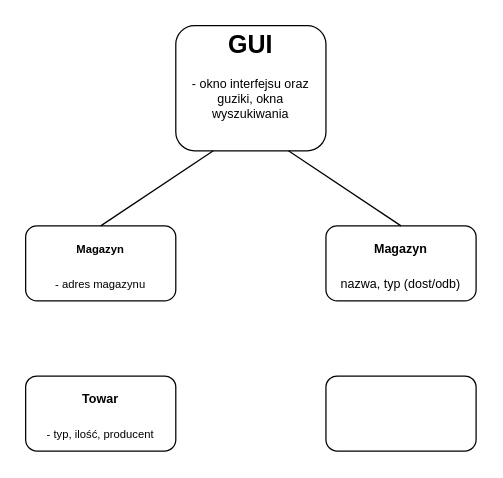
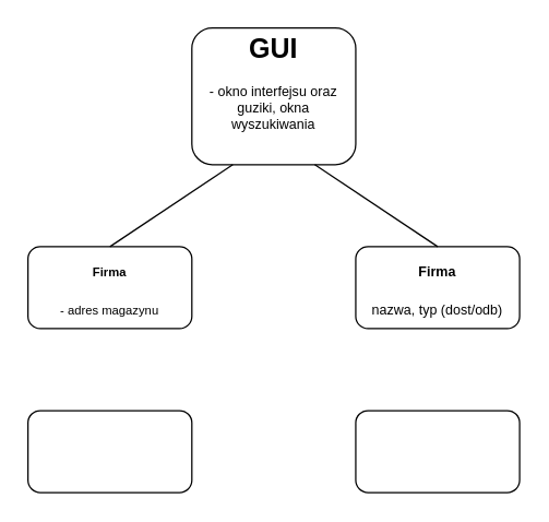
- <mxCell id="10" value="&lt;h1&gt;&lt;font style=&quot;line-height: 0.9; font-size: 9px;&quot;&gt;Magazyn&lt;/font&gt;&lt;/h1&gt;&lt;div&gt;&lt;font style=&quot;line-height: 0.9; font-size: 9px;&quot;&gt;- adres magazynu&lt;/font&gt;&lt;/div&gt;" style="text;html=1;strokeColor=none;fillColor=none;spacing=5;spacingTop=-20;whiteSpace=wrap;overflow=hidden;rounded=0;fontFamily=Helvetica;fontSize=10;align=center;" vertex="1" parent="1"><mxGeometry x="20" y="180" width="120" height="60" as="geometry" /></mxCell>
+ <mxCell id="10" value="&lt;h1&gt;&lt;font style=&quot;line-height: 0.9; font-size: 9px;&quot;&gt;Firma&lt;/font&gt;&lt;/h1&gt;&lt;div&gt;&lt;font style=&quot;line-height: 0.9; font-size: 9px;&quot;&gt;- adres magazynu&lt;/font&gt;&lt;/div&gt;" style="text;html=1;strokeColor=none;fillColor=none;spacing=5;spacingTop=-20;whiteSpace=wrap;overflow=hidden;rounded=0;fontFamily=Helvetica;fontSize=10;align=center;" vertex="1" parent="1"><mxGeometry x="20" y="180" width="120" height="60" as="geometry" /></mxCell>
- <mxCell id="12" value="&lt;h1&gt;&lt;font size=&quot;1&quot;&gt;Magazyn&lt;/font&gt;&lt;/h1&gt;&lt;div&gt;&lt;font size=&quot;1&quot;&gt;nazwa, typ (dost/odb)&lt;/font&gt;&lt;/div&gt;" style="text;html=1;strokeColor=none;fillColor=none;spacing=5;spacingTop=-20;whiteSpace=wrap;overflow=hidden;rounded=0;fontFamily=Helvetica;fontSize=10;align=center;" vertex="1" parent="1"><mxGeometry x="260" y="180" width="120" height="60" as="geometry" /></mxCell>
+ <mxCell id="12" value="&lt;h1&gt;&lt;font size=&quot;1&quot;&gt;Firma&lt;/font&gt;&lt;/h1&gt;&lt;div&gt;&lt;font size=&quot;1&quot;&gt;nazwa, typ (dost/odb)&lt;/font&gt;&lt;/div&gt;" style="text;html=1;strokeColor=none;fillColor=none;spacing=5;spacingTop=-20;whiteSpace=wrap;overflow=hidden;rounded=0;fontFamily=Helvetica;fontSize=10;align=center;" vertex="1" parent="1"><mxGeometry x="260" y="180" width="120" height="60" as="geometry" /></mxCell>
- <mxCell id="11" value="&lt;h1&gt;&lt;font size=&quot;1&quot;&gt;Towar&lt;/font&gt;&lt;/h1&gt;&lt;div&gt;&lt;font style=&quot;line-height: 0.9; font-size: 9px;&quot;&gt;- typ, ilość, producent&lt;/font&gt;&lt;/div&gt;" style="text;html=1;strokeColor=none;fillColor=none;spacing=5;spacingTop=-20;whiteSpace=wrap;overflow=hidden;rounded=0;fontFamily=Helvetica;fontSize=10;align=center;" vertex="1" parent="1"><mxGeometry x="20" y="300" width="120" height="60" as="geometry" /></mxCell>
